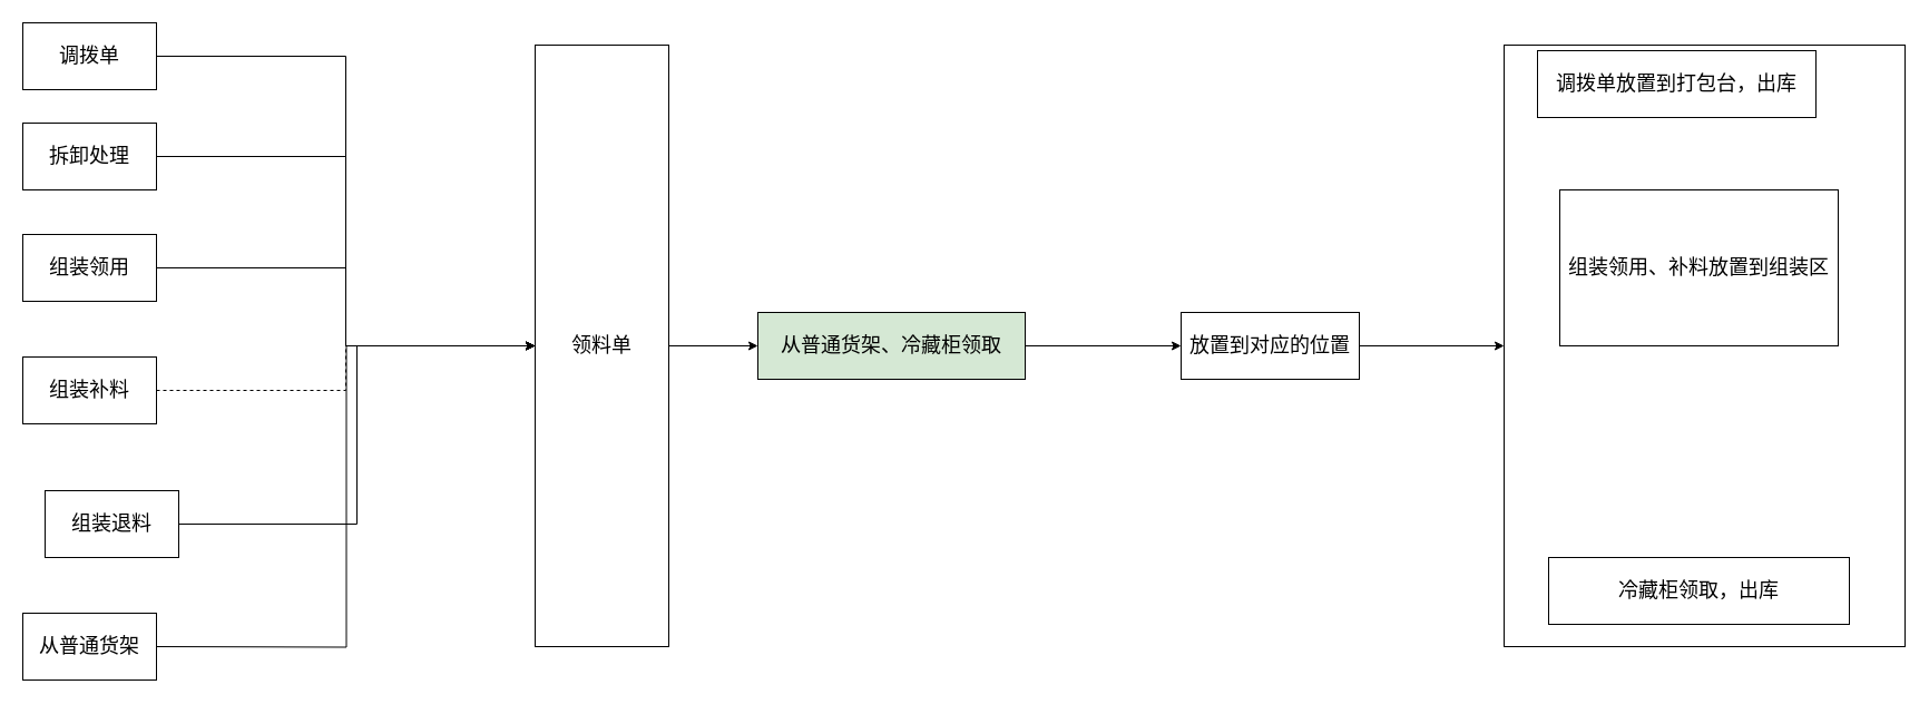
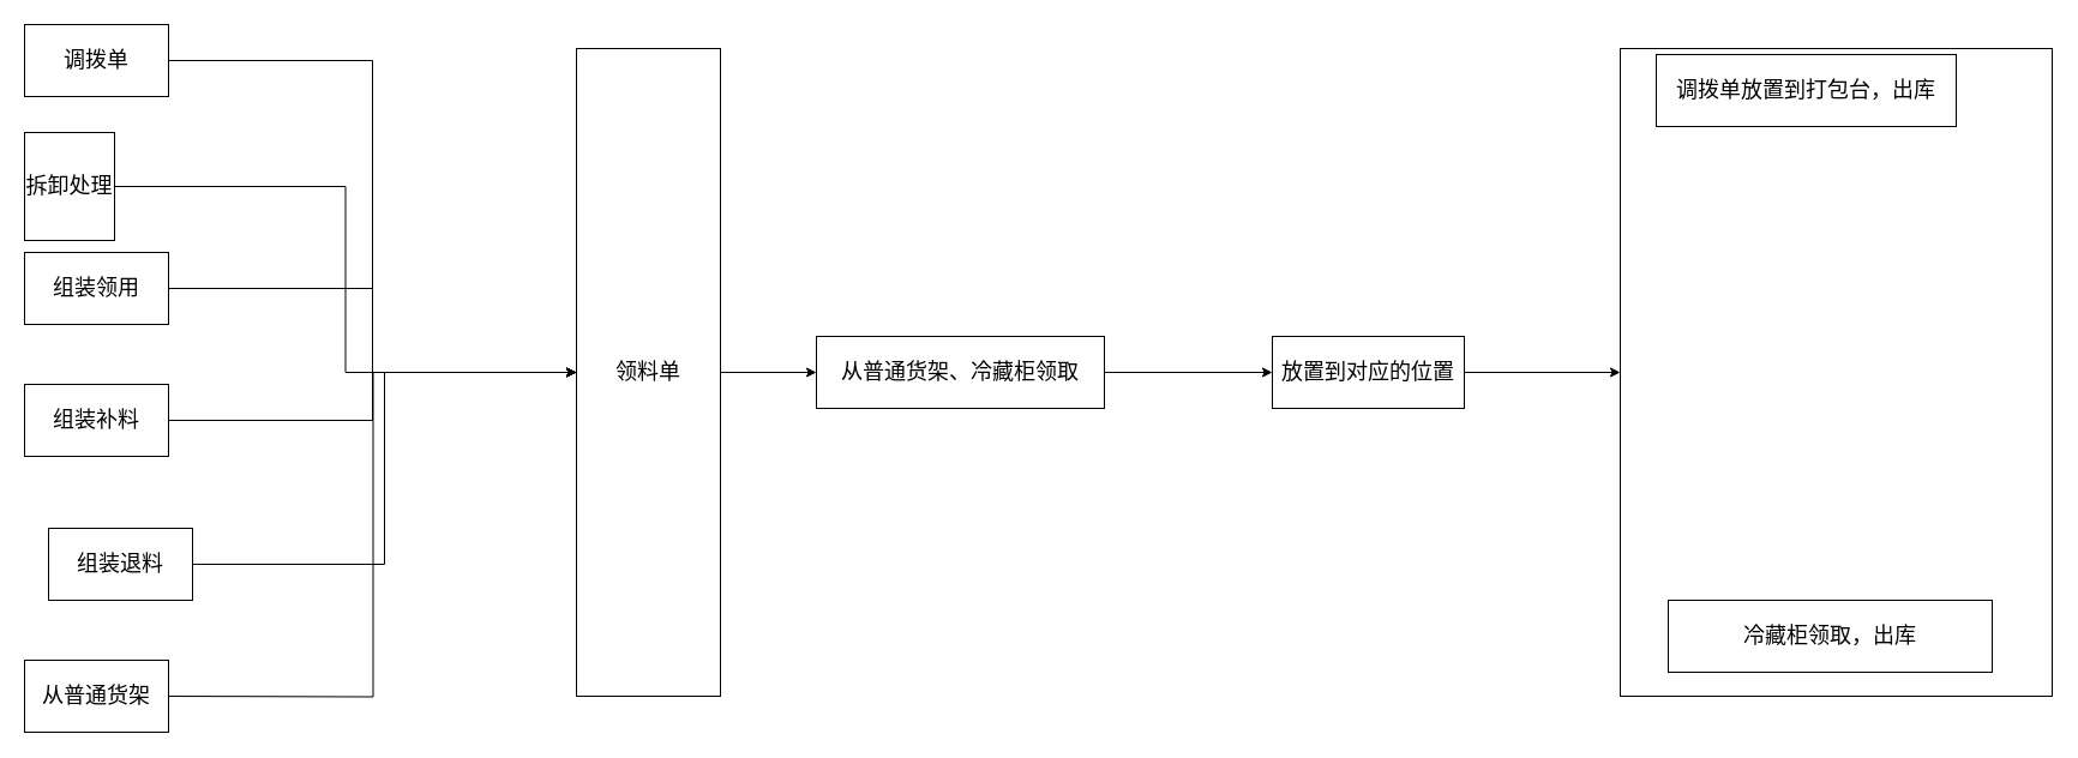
- <mxCell id="4" style="edgeStyle=orthogonalEdgeStyle;rounded=0;orthogonalLoop=1;jettySize=auto;html=1;entryX=0;entryY=0.5;entryDx=0;entryDy=0;fontSize=18;endArrow=none;" edge="1" parent="1" source="5" target="3"><mxGeometry relative="1" as="geometry" /></mxCell>
+ <mxCell id="4" style="edgeStyle=orthogonalEdgeStyle;rounded=0;orthogonalLoop=1;jettySize=auto;html=1;entryX=0;entryY=0.5;entryDx=0;entryDy=0;fontSize=18;" edge="1" parent="1" source="5" target="3"><mxGeometry relative="1" as="geometry" /></mxCell>
- <mxCell id="23" value="&lt;font style=&quot;font-size: 18px&quot;&gt;拆卸处理&lt;/font&gt;" style="rounded=0;whiteSpace=wrap;html=1;" vertex="1" parent="1"><mxGeometry x="20" y="110" width="120" height="60" as="geometry" /></mxCell>
+ <mxCell id="23" value="&lt;font style=&quot;font-size: 18px&quot;&gt;拆卸处理&lt;/font&gt;" style="rounded=0;whiteSpace=wrap;html=1;" vertex="1" parent="1"><mxGeometry x="20" y="110" width="75" height="90" as="geometry" /></mxCell>
- <mxCell id="20" value="组装领用、补料放置到组装区" style="rounded=0;whiteSpace=wrap;html=1;fontSize=18;" vertex="1" parent="1"><mxGeometry x="1400" y="170" width="250" height="140" as="geometry" /></mxCell>
- <mxCell id="14" value="从普通货架、冷藏柜领取" style="whiteSpace=wrap;html=1;fontSize=18;rounded=0;fillColor=#d5e8d4;" vertex="1" parent="1"><mxGeometry x="680" y="280" width="240" height="60" as="geometry" /></mxCell>
+ <mxCell id="14" value="从普通货架、冷藏柜领取" style="whiteSpace=wrap;html=1;fontSize=18;rounded=0;" vertex="1" parent="1"><mxGeometry x="680" y="280" width="240" height="60" as="geometry" /></mxCell>
- <mxCell id="8" style="edgeStyle=orthogonalEdgeStyle;rounded=0;orthogonalLoop=1;jettySize=auto;html=1;entryX=0;entryY=0.5;entryDx=0;entryDy=0;fontSize=18;dashed=1;" edge="1" parent="1" source="9" target="3"><mxGeometry relative="1" as="geometry" /></mxCell>
+ <mxCell id="8" style="edgeStyle=orthogonalEdgeStyle;rounded=0;orthogonalLoop=1;jettySize=auto;html=1;entryX=0;entryY=0.5;entryDx=0;entryDy=0;fontSize=18;" edge="1" parent="1" source="9" target="3"><mxGeometry relative="1" as="geometry" /></mxCell>
